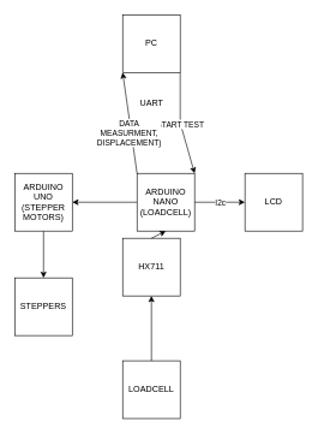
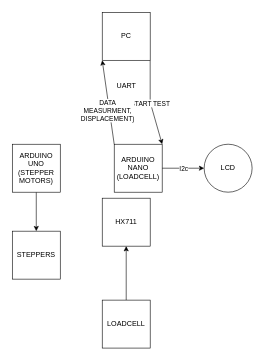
- <mxCell id="4" style="edgeStyle=orthogonalEdgeStyle;rounded=0;orthogonalLoop=1;jettySize=auto;html=1;entryX=1;entryY=0.5;entryDx=0;entryDy=0;" edge="1" parent="1" source="5" target="3"><mxGeometry relative="1" as="geometry" /></mxCell>
- <mxCell id="16" value="LCD" style="whiteSpace=wrap;html=1;aspect=fixed;" vertex="1" parent="1"><mxGeometry x="340" y="240" width="80" height="80" as="geometry" /></mxCell>
+ <mxCell id="16" value="LCD" style="ellipse;whiteSpace=wrap;html=1;aspect=fixed;" vertex="1" parent="1"><mxGeometry x="340" y="240" width="80" height="80" as="geometry" /></mxCell>
- <mxCell id="13" value="" style="endArrow=classic;html=1;rounded=0;exitX=0.5;exitY=0;exitDx=0;exitDy=0;entryX=0.5;entryY=1;entryDx=0;entryDy=0;" edge="1" parent="1" source="12" target="5"><mxGeometry width="50" height="50" relative="1" as="geometry"><mxPoint x="200" y="370" as="sourcePoint" /><mxPoint x="260" y="360" as="targetPoint" /></mxGeometry></mxCell>
